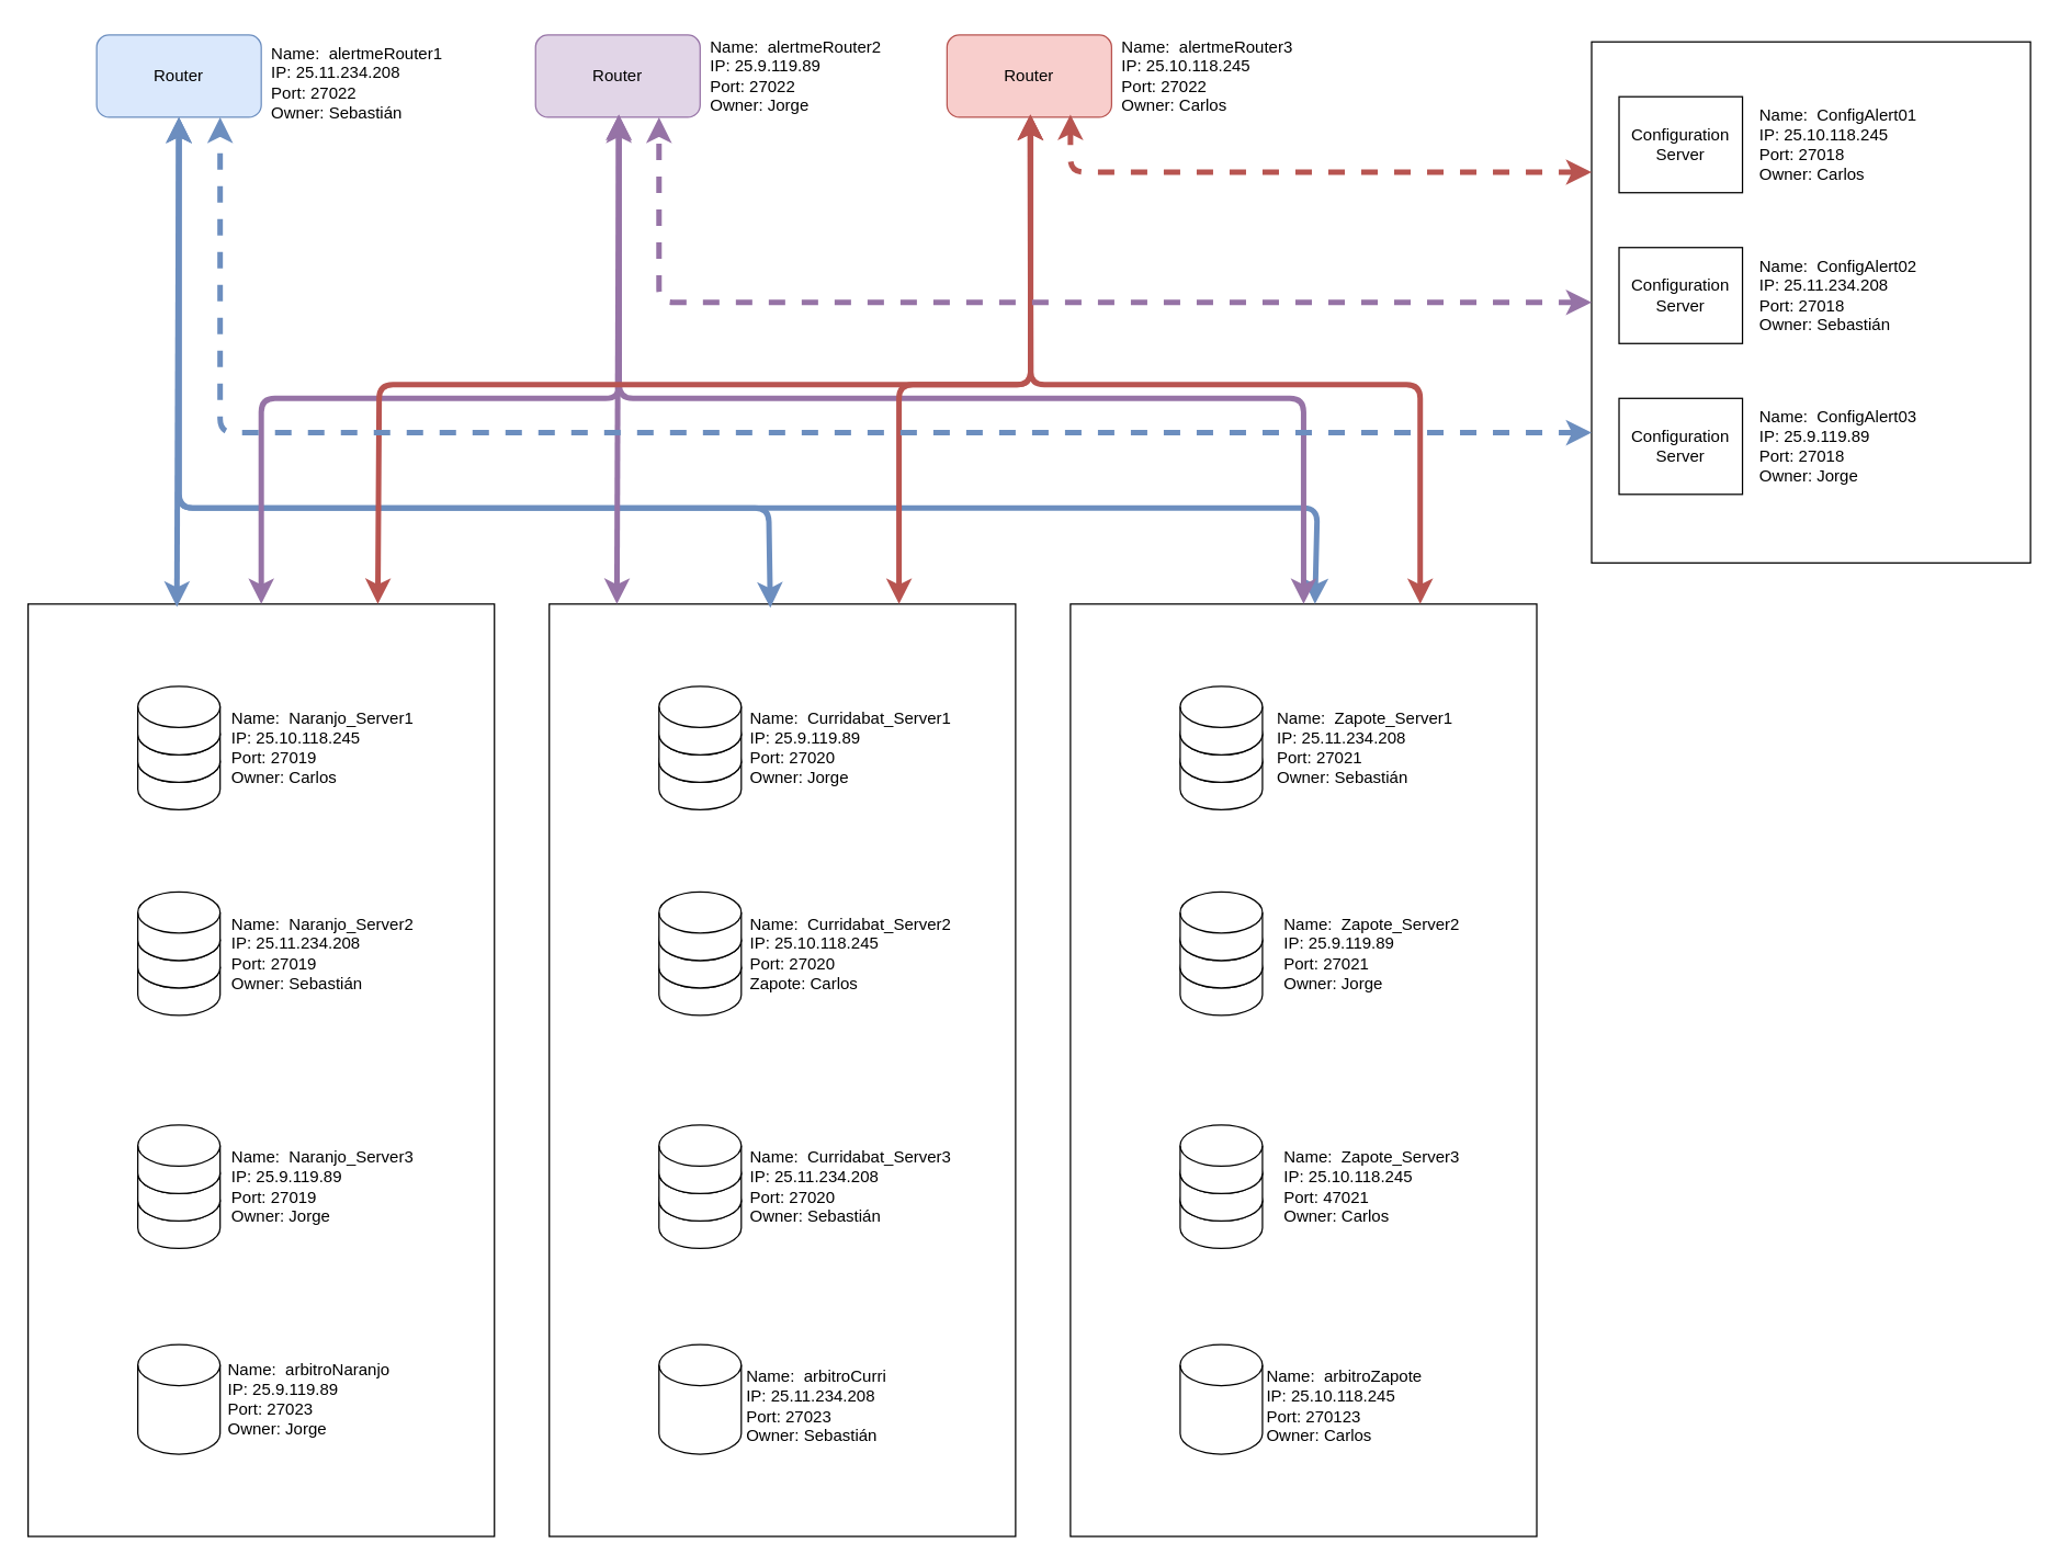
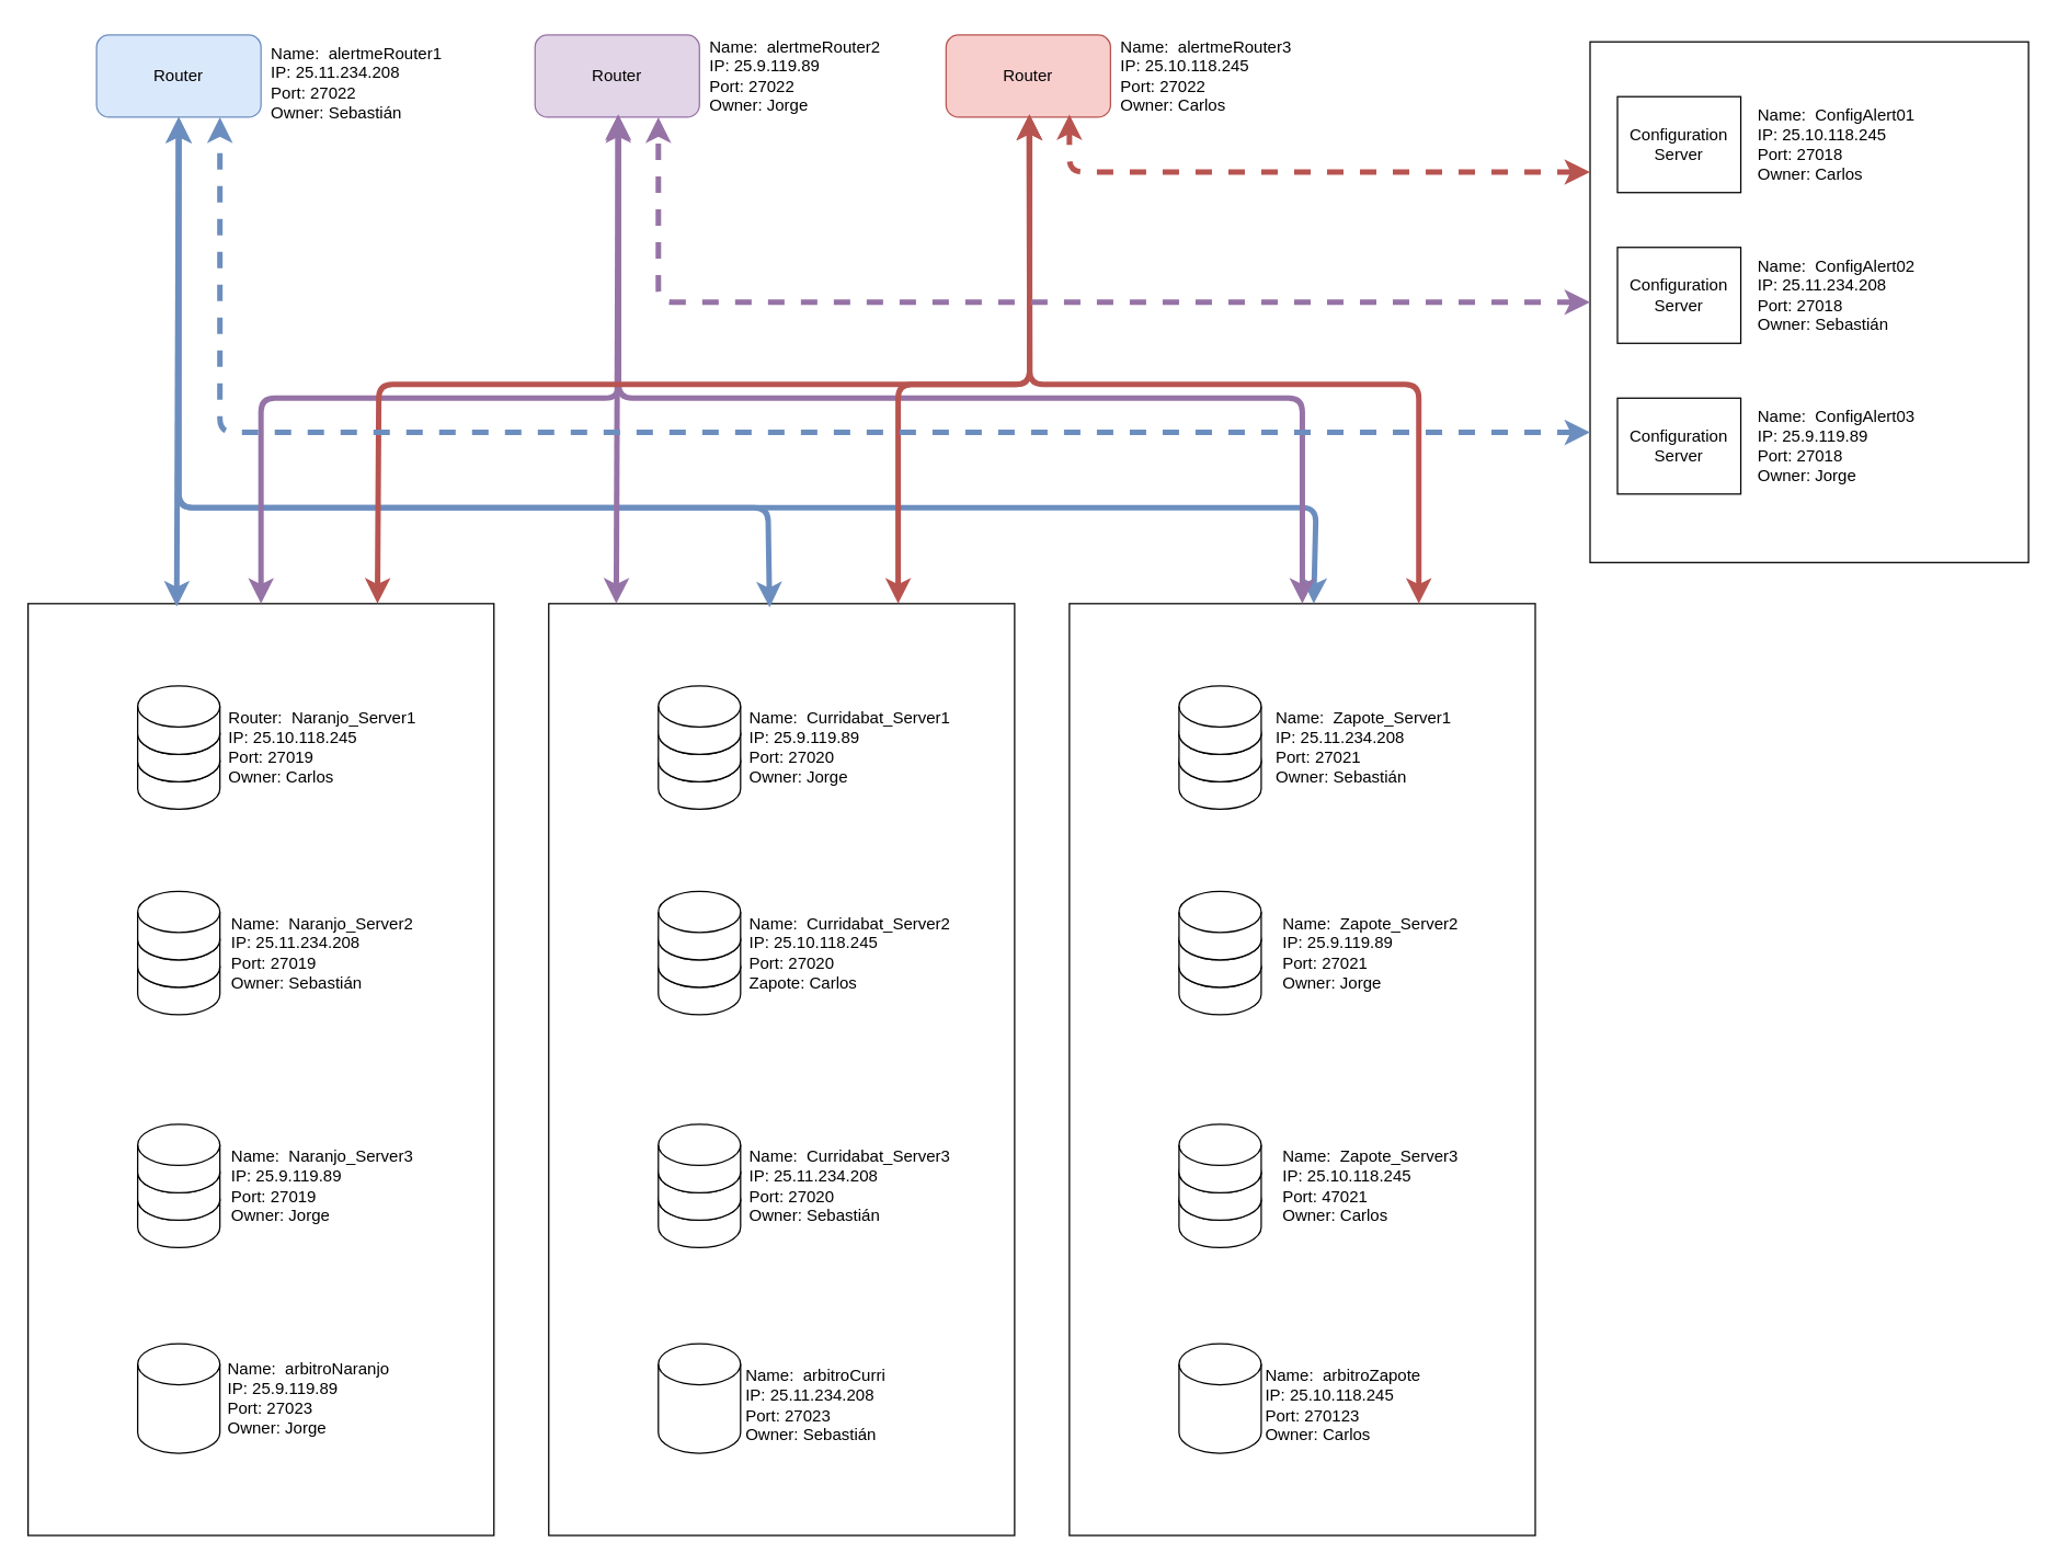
- <mxCell id="57" value="&lt;div style=&quot;text-align: left&quot;&gt;&lt;span&gt;Name:&amp;nbsp; Naranjo_Server1&lt;/span&gt;&lt;/div&gt;&lt;div style=&quot;text-align: left&quot;&gt;&lt;span&gt;IP:&amp;nbsp;&lt;/span&gt;&lt;span&gt;25.10.118.245&lt;/span&gt;&lt;/div&gt;&lt;div style=&quot;text-align: left&quot;&gt;&lt;span&gt;Port: 27019&lt;/span&gt;&lt;/div&gt;&lt;div style=&quot;text-align: left&quot;&gt;Owner: Carlos&lt;/div&gt;" style="text;html=1;strokeColor=none;fillColor=none;align=center;verticalAlign=middle;whiteSpace=wrap;rounded=0;" parent="1" vertex="1"><mxGeometry x="160" y="510" width="150" height="70" as="geometry" /></mxCell>
+ <mxCell id="57" value="&lt;div style=&quot;text-align: left&quot;&gt;&lt;span&gt;Router:&amp;nbsp; Naranjo_Server1&lt;/span&gt;&lt;/div&gt;&lt;div style=&quot;text-align: left&quot;&gt;&lt;span&gt;IP:&amp;nbsp;&lt;/span&gt;&lt;span&gt;25.10.118.245&lt;/span&gt;&lt;/div&gt;&lt;div style=&quot;text-align: left&quot;&gt;&lt;span&gt;Port: 27019&lt;/span&gt;&lt;/div&gt;&lt;div style=&quot;text-align: left&quot;&gt;Owner: Carlos&lt;/div&gt;" style="text;html=1;strokeColor=none;fillColor=none;align=center;verticalAlign=middle;whiteSpace=wrap;rounded=0;" parent="1" vertex="1"><mxGeometry x="160" y="510" width="150" height="70" as="geometry" /></mxCell>
